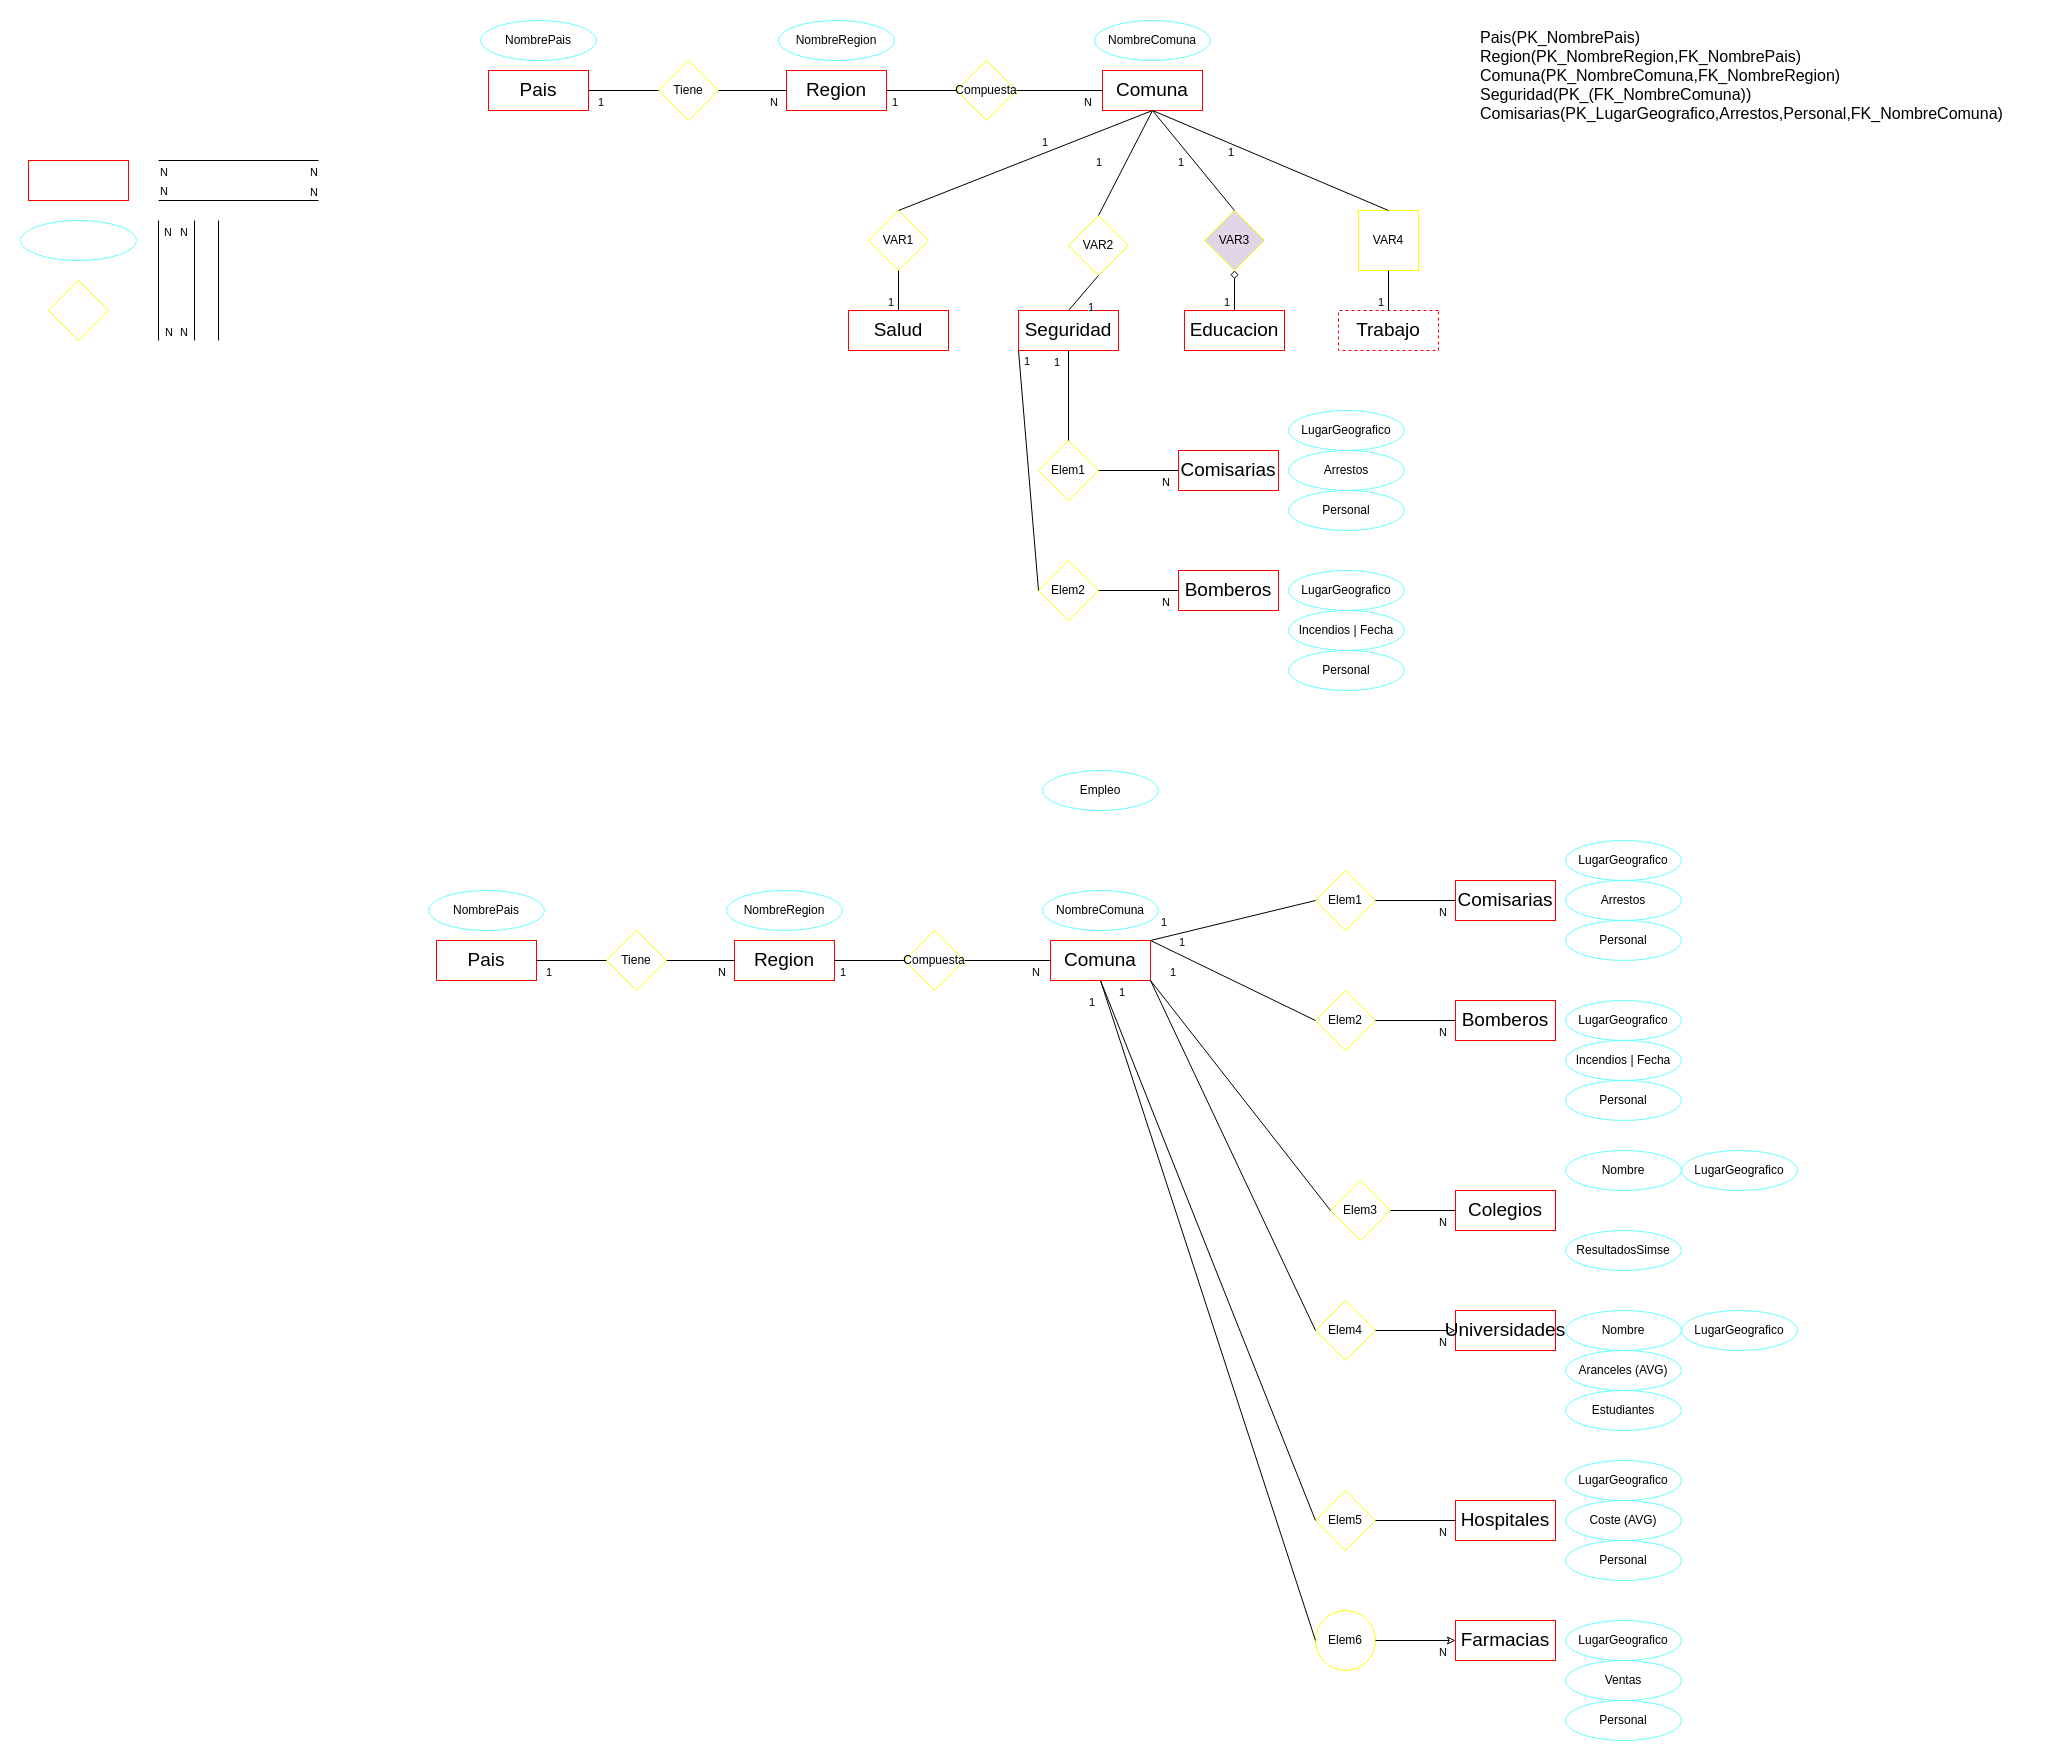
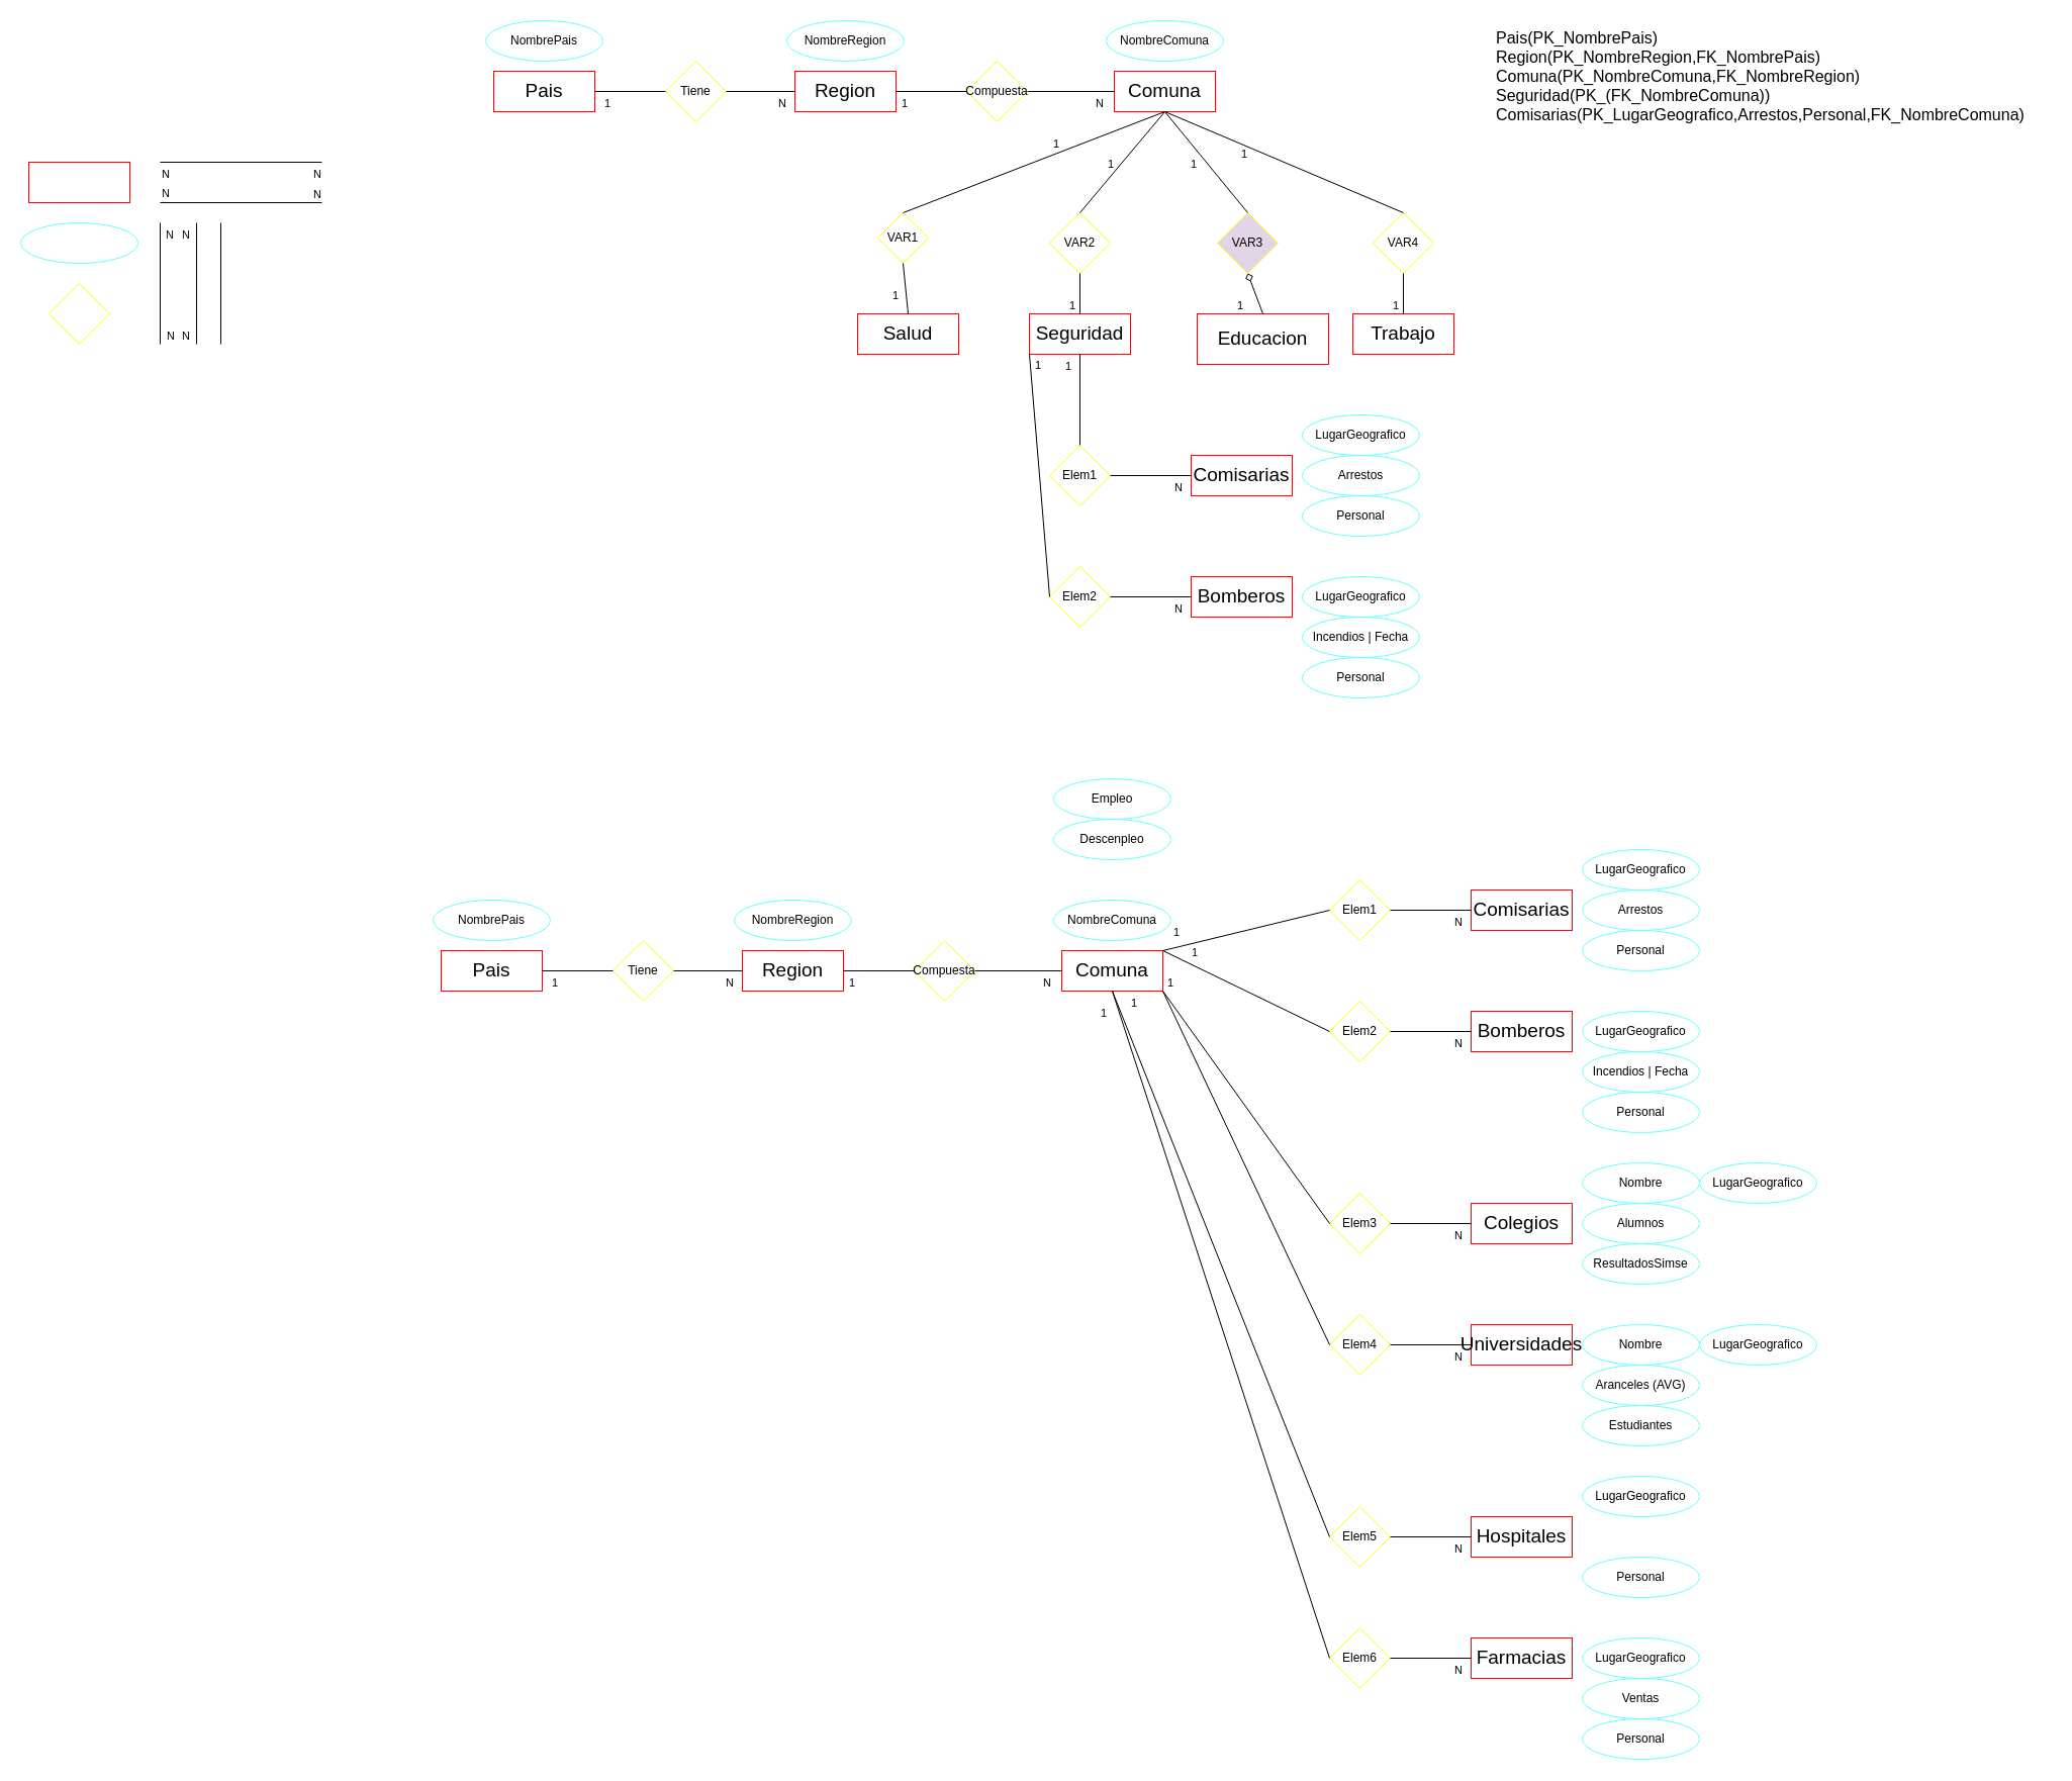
- <mxCell id="34" value="VAR1" style="rhombus;whiteSpace=wrap;html=1;strokeColor=#FFFF00;flipV=0;flipH=1;" vertex="1" parent="1"><mxGeometry x="868" y="210" width="60" height="60" as="geometry" /></mxCell>
+ <mxCell id="34" value="VAR1" style="rhombus;whiteSpace=wrap;html=1;strokeColor=#FFFF00;flipV=0;flipH=1;" vertex="1" parent="1"><mxGeometry x="868" y="210" width="50" height="50" as="geometry" /></mxCell>
- <mxCell id="37" value="VAR4" style="whiteSpace=wrap;html=1;strokeColor=#FFFF00;flipV=0;flipH=1;rounded=0;" vertex="1" parent="1"><mxGeometry x="1358" y="210" width="60" height="60" as="geometry" /></mxCell>
+ <mxCell id="37" value="VAR4" style="rhombus;whiteSpace=wrap;html=1;strokeColor=#FFFF00;flipV=0;flipH=1;" vertex="1" parent="1"><mxGeometry x="1358" y="210" width="60" height="60" as="geometry" /></mxCell>
- <mxCell id="35" value="VAR2" style="rhombus;whiteSpace=wrap;html=1;strokeColor=#FFFF00;flipV=0;flipH=1;" vertex="1" parent="1"><mxGeometry x="1068" y="215" width="60" height="60" as="geometry" /></mxCell>
+ <mxCell id="35" value="VAR2" style="rhombus;whiteSpace=wrap;html=1;strokeColor=#FFFF00;flipV=0;flipH=1;" vertex="1" parent="1"><mxGeometry x="1038" y="210" width="60" height="60" as="geometry" /></mxCell>
- <mxCell id="41" value="Educacion" style="rounded=0;whiteSpace=wrap;html=1;strokeColor=#FF0000;fontSize=19;flipV=0;flipH=1;" vertex="1" parent="1"><mxGeometry x="1184" y="310" width="100" height="40" as="geometry" /></mxCell>
+ <mxCell id="41" value="Educacion" style="rounded=0;whiteSpace=wrap;html=1;strokeColor=#FF0000;fontSize=19;flipV=0;flipH=1;" vertex="1" parent="1"><mxGeometry x="1184" y="310" width="130" height="50" as="geometry" /></mxCell>
- <mxCell id="42" value="Trabajo" style="rounded=0;whiteSpace=wrap;html=1;strokeColor=#FF0000;fontSize=19;flipV=0;flipH=1;dashed=1;" vertex="1" parent="1"><mxGeometry x="1338" y="310" width="100" height="40" as="geometry" /></mxCell>
+ <mxCell id="42" value="Trabajo" style="rounded=0;whiteSpace=wrap;html=1;strokeColor=#FF0000;fontSize=19;flipV=0;flipH=1;" vertex="1" parent="1"><mxGeometry x="1338" y="310" width="100" height="40" as="geometry" /></mxCell>
+ <mxCell id="142" value="Descenpleo" style="ellipse;whiteSpace=wrap;html=1;gradientColor=none;strokeColor=#66FFFF;" vertex="1" parent="1"><mxGeometry x="1042" y="810" width="116" height="40" as="geometry" /></mxCell>
- <mxCell id="113" value="Elem3" style="rhombus;whiteSpace=wrap;html=1;strokeColor=#FFFF00;flipV=0;flipH=1;" vertex="1" parent="1"><mxGeometry x="1330" y="1180" width="60" height="60" as="geometry" /></mxCell>
+ <mxCell id="113" value="Elem3" style="rhombus;whiteSpace=wrap;html=1;strokeColor=#FFFF00;flipV=0;flipH=1;" vertex="1" parent="1"><mxGeometry x="1315" y="1180" width="60" height="60" as="geometry" /></mxCell>
+ <mxCell id="116" value="Alumnos" style="ellipse;whiteSpace=wrap;html=1;gradientColor=none;strokeColor=#66FFFF;" vertex="1" parent="1"><mxGeometry x="1565" y="1190" width="116" height="40" as="geometry" /></mxCell>
- <mxCell id="119" value="" style="endArrow=block;html=1;rounded=0;endFill=0;exitX=1;exitY=0.5;exitDx=0;exitDy=0;entryX=0;entryY=0.5;entryDx=0;entryDy=0;" edge="1" parent="1" source="117" target="118"><mxGeometry relative="1" as="geometry"><mxPoint x="1385" y="1220" as="sourcePoint" /><mxPoint x="1455" y="1340" as="targetPoint" /></mxGeometry></mxCell>
+ <mxCell id="119" value="" style="endArrow=none;html=1;rounded=0;endFill=0;exitX=1;exitY=0.5;exitDx=0;exitDy=0;entryX=0;entryY=0.5;entryDx=0;entryDy=0;" edge="1" parent="1" source="117" target="118"><mxGeometry relative="1" as="geometry"><mxPoint x="1385" y="1220" as="sourcePoint" /><mxPoint x="1455" y="1340" as="targetPoint" /></mxGeometry></mxCell>
- <mxCell id="130" value="Coste (AVG)" style="ellipse;whiteSpace=wrap;html=1;gradientColor=none;strokeColor=#66FFFF;" vertex="1" parent="1"><mxGeometry x="1565" y="1500" width="116" height="40" as="geometry" /></mxCell>
- <mxCell id="131" value="Elem6" style="ellipse;whiteSpace=wrap;html=1;strokeColor=#FFFF00;flipV=0;flipH=1;" vertex="1" parent="1"><mxGeometry x="1315" y="1610" width="60" height="60" as="geometry" /></mxCell>
+ <mxCell id="131" value="Elem6" style="rhombus;whiteSpace=wrap;html=1;strokeColor=#FFFF00;flipV=0;flipH=1;" vertex="1" parent="1"><mxGeometry x="1315" y="1610" width="60" height="60" as="geometry" /></mxCell>
- <mxCell id="133" value="" style="endArrow=classic;html=1;rounded=0;endFill=0;exitX=1;exitY=0.5;exitDx=0;exitDy=0;entryX=0;entryY=0.5;entryDx=0;entryDy=0;" edge="1" parent="1" source="131" target="132"><mxGeometry relative="1" as="geometry"><mxPoint x="1385" y="1530" as="sourcePoint" /><mxPoint x="1455" y="1650" as="targetPoint" /></mxGeometry></mxCell>
+ <mxCell id="133" value="" style="endArrow=none;html=1;rounded=0;endFill=0;exitX=1;exitY=0.5;exitDx=0;exitDy=0;entryX=0;entryY=0.5;entryDx=0;entryDy=0;" edge="1" parent="1" source="131" target="132"><mxGeometry relative="1" as="geometry"><mxPoint x="1385" y="1530" as="sourcePoint" /><mxPoint x="1455" y="1650" as="targetPoint" /></mxGeometry></mxCell>
